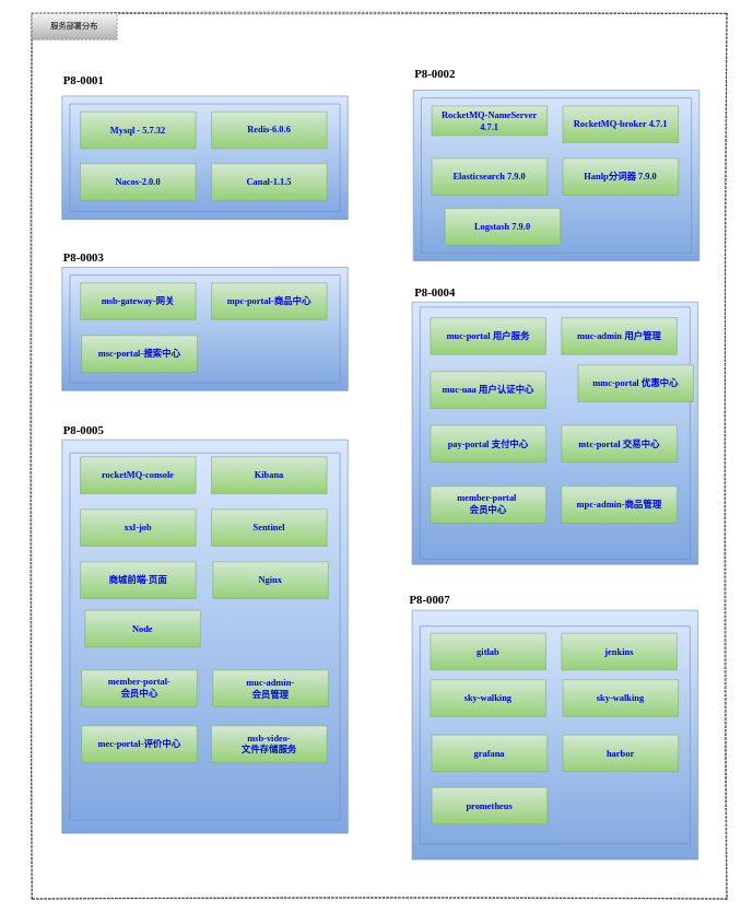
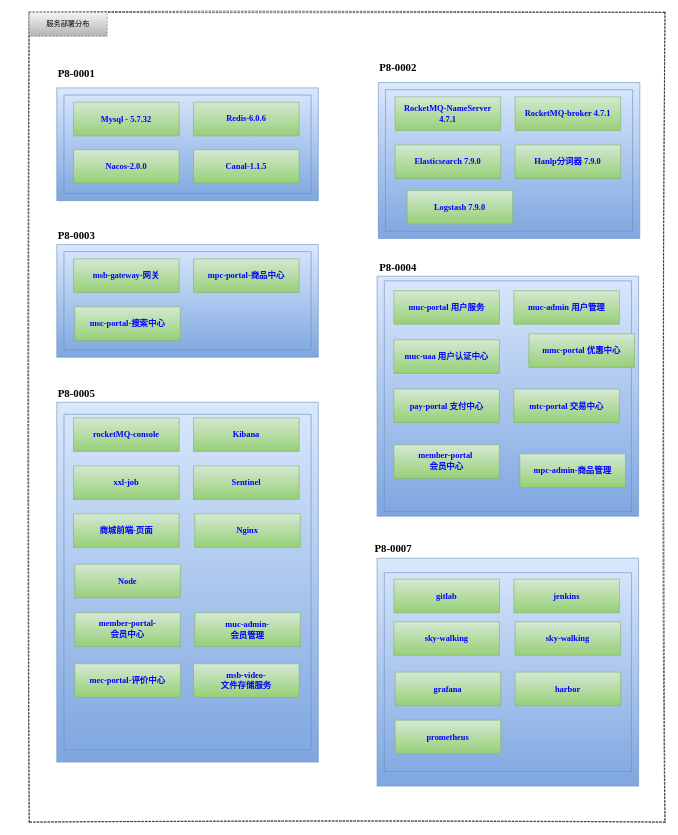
- <mxCell id="10" value="&lt;font style=&quot;font-size: 14px ; direction: ltr ; letter-spacing: 0px ; line-height: 120% ; opacity: 1&quot;&gt;&lt;font color=&quot;#0000ff&quot; face=&quot;Verdana&quot;&gt;&lt;b&gt;RocketMQ-NameServer&lt;br&gt;4.7.1&lt;/b&gt;&lt;/font&gt;&lt;br&gt;&lt;/font&gt;" style="verticalAlign=middle;align=center;vsdxID=9;fillColor=#d5e8d4;gradientColor=#97d077;shape=stencil(nZBLDoAgDERP0z3SIyjew0SURgSD+Lu9kMZoXLhwN9O+tukAlrNpJg1SzDH4QW/URgNYgZTkjA4UkwJUgGXng+6DX1zLfmoymdXo17xh5zmRJ6Q42BWCfc2oJfdAr+Yv+AP9Cb7OJ3H/2JG1HNGz/84klThPVCc=);strokeColor=#82b366;labelBackgroundColor=none;rounded=0;html=1;whiteSpace=wrap;" parent="1" vertex="1"><mxGeometry x="658" y="161" width="176" height="45" as="geometry" /></mxCell>
+ <mxCell id="10" value="&lt;font style=&quot;font-size: 14px ; direction: ltr ; letter-spacing: 0px ; line-height: 120% ; opacity: 1&quot;&gt;&lt;font color=&quot;#0000ff&quot; face=&quot;Verdana&quot;&gt;&lt;b&gt;RocketMQ-NameServer&lt;br&gt;4.7.1&lt;/b&gt;&lt;/font&gt;&lt;br&gt;&lt;/font&gt;" style="verticalAlign=middle;align=center;vsdxID=9;fillColor=#d5e8d4;gradientColor=#97d077;shape=stencil(nZBLDoAgDERP0z3SIyjew0SURgSD+Lu9kMZoXLhwN9O+tukAlrNpJg1SzDH4QW/URgNYgZTkjA4UkwJUgGXng+6DX1zLfmoymdXo17xh5zmRJ6Q42BWCfc2oJfdAr+Yv+AP9Cb7OJ3H/2JG1HNGz/84klThPVCc=);strokeColor=#82b366;labelBackgroundColor=none;rounded=0;html=1;whiteSpace=wrap;" parent="1" vertex="1"><mxGeometry x="658" y="161" width="176" height="56" as="geometry" /></mxCell>
- <mxCell id="44" value="&lt;p style=&quot;margin-left: 0 ; margin-right: 0 ; margin-top: 0px ; margin-bottom: 0px ; text-indent: 0 ; direction: ltr&quot;&gt;&lt;font style=&quot;font-size: 14px ; direction: ltr ; letter-spacing: 0px ; line-height: 120% ; opacity: 1&quot; face=&quot;Verdana&quot; color=&quot;#0000ff&quot;&gt;&lt;b&gt;mpc-admin-商品管理&lt;/b&gt;&lt;/font&gt;&lt;/p&gt;" style="verticalAlign=middle;align=center;vsdxID=75;fillColor=#d5e8d4;gradientColor=#97d077;shape=stencil(nZBLDoAgDERP0z3SIyjew0SURgSD+Lu9kMZoXLhwN9O+tukAlrNpJg1SzDH4QW/URgNYgZTkjA4UkwJUgGXng+6DX1zLfmoymdXo17xh5zmRJ6Q42BWCfc2oJfdAr+Yv+AP9Cb7OJ3H/2JG1HNGz/84klThPVCc=);strokeColor=#82b366;labelBackgroundColor=none;rounded=0;html=1;whiteSpace=wrap;" parent="1" vertex="1"><mxGeometry x="856" y="741" width="176" height="56" as="geometry" /></mxCell>
+ <mxCell id="44" value="&lt;p style=&quot;margin-left: 0 ; margin-right: 0 ; margin-top: 0px ; margin-bottom: 0px ; text-indent: 0 ; direction: ltr&quot;&gt;&lt;font style=&quot;font-size: 14px ; direction: ltr ; letter-spacing: 0px ; line-height: 120% ; opacity: 1&quot; face=&quot;Verdana&quot; color=&quot;#0000ff&quot;&gt;&lt;b&gt;mpc-admin-商品管理&lt;/b&gt;&lt;/font&gt;&lt;/p&gt;" style="verticalAlign=middle;align=center;vsdxID=75;fillColor=#d5e8d4;gradientColor=#97d077;shape=stencil(nZBLDoAgDERP0z3SIyjew0SURgSD+Lu9kMZoXLhwN9O+tukAlrNpJg1SzDH4QW/URgNYgZTkjA4UkwJUgGXng+6DX1zLfmoymdXo17xh5zmRJ6Q42BWCfc2oJfdAr+Yv+AP9Cb7OJ3H/2JG1HNGz/84klThPVCc=);strokeColor=#82b366;labelBackgroundColor=none;rounded=0;html=1;whiteSpace=wrap;" parent="1" vertex="1"><mxGeometry x="866" y="756" width="176" height="56" as="geometry" /></mxCell>
- <mxCell id="41" value="&lt;p style=&quot;margin-left: 0 ; margin-right: 0 ; margin-top: 0px ; margin-bottom: 0px ; text-indent: 0 ; direction: ltr&quot;&gt;&lt;font style=&quot;font-size: 14px ; direction: ltr ; letter-spacing: 0px ; line-height: 120% ; opacity: 1&quot;&gt;&lt;font face=&quot;Verdana&quot; color=&quot;#0000ff&quot;&gt;&lt;b&gt;Node&lt;/b&gt;&lt;/font&gt;&lt;br&gt;&lt;/font&gt;&lt;/p&gt;" style="verticalAlign=middle;align=center;vsdxID=96;fillColor=#d5e8d4;gradientColor=#97d077;shape=stencil(nZBLDoAgDERP0z3SIyjew0SURgSD+Lu9kMZoXLhwN9O+tukAlrNpJg1SzDH4QW/URgNYgZTkjA4UkwJUgGXng+6DX1zLfmoymdXo17xh5zmRJ6Q42BWCfc2oJfdAr+Yv+AP9Cb7OJ3H/2JG1HNGz/84klThPVCc=);strokeColor=#82b366;labelBackgroundColor=none;rounded=0;html=1;whiteSpace=wrap;" parent="1" vertex="1"><mxGeometry x="129" y="930" width="176" height="56" as="geometry" /></mxCell>
+ <mxCell id="41" value="&lt;p style=&quot;margin-left: 0 ; margin-right: 0 ; margin-top: 0px ; margin-bottom: 0px ; text-indent: 0 ; direction: ltr&quot;&gt;&lt;font style=&quot;font-size: 14px ; direction: ltr ; letter-spacing: 0px ; line-height: 120% ; opacity: 1&quot;&gt;&lt;font face=&quot;Verdana&quot; color=&quot;#0000ff&quot;&gt;&lt;b&gt;Node&lt;/b&gt;&lt;/font&gt;&lt;br&gt;&lt;/font&gt;&lt;/p&gt;" style="verticalAlign=middle;align=center;vsdxID=96;fillColor=#d5e8d4;gradientColor=#97d077;shape=stencil(nZBLDoAgDERP0z3SIyjew0SURgSD+Lu9kMZoXLhwN9O+tukAlrNpJg1SzDH4QW/URgNYgZTkjA4UkwJUgGXng+6DX1zLfmoymdXo17xh5zmRJ6Q42BWCfc2oJfdAr+Yv+AP9Cb7OJ3H/2JG1HNGz/84klThPVCc=);strokeColor=#82b366;labelBackgroundColor=none;rounded=0;html=1;whiteSpace=wrap;" parent="1" vertex="1"><mxGeometry x="124" y="940" width="176" height="56" as="geometry" /></mxCell>
